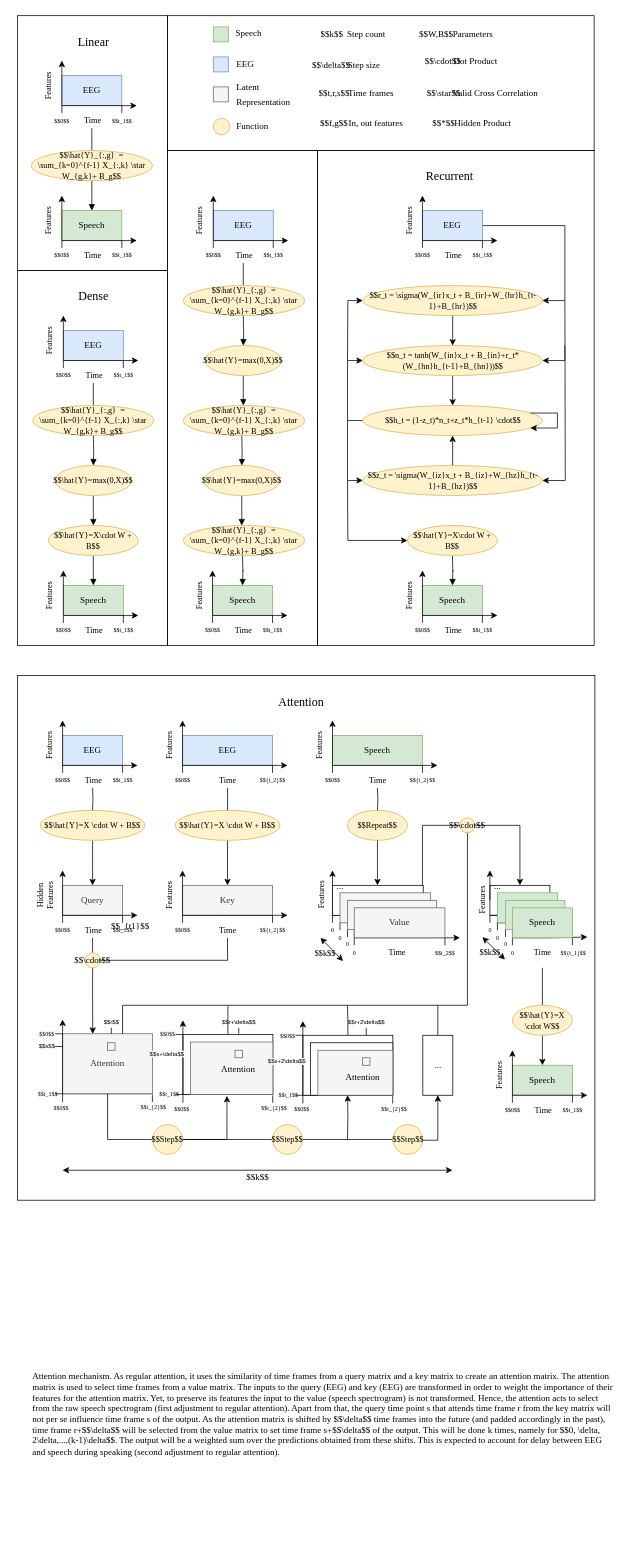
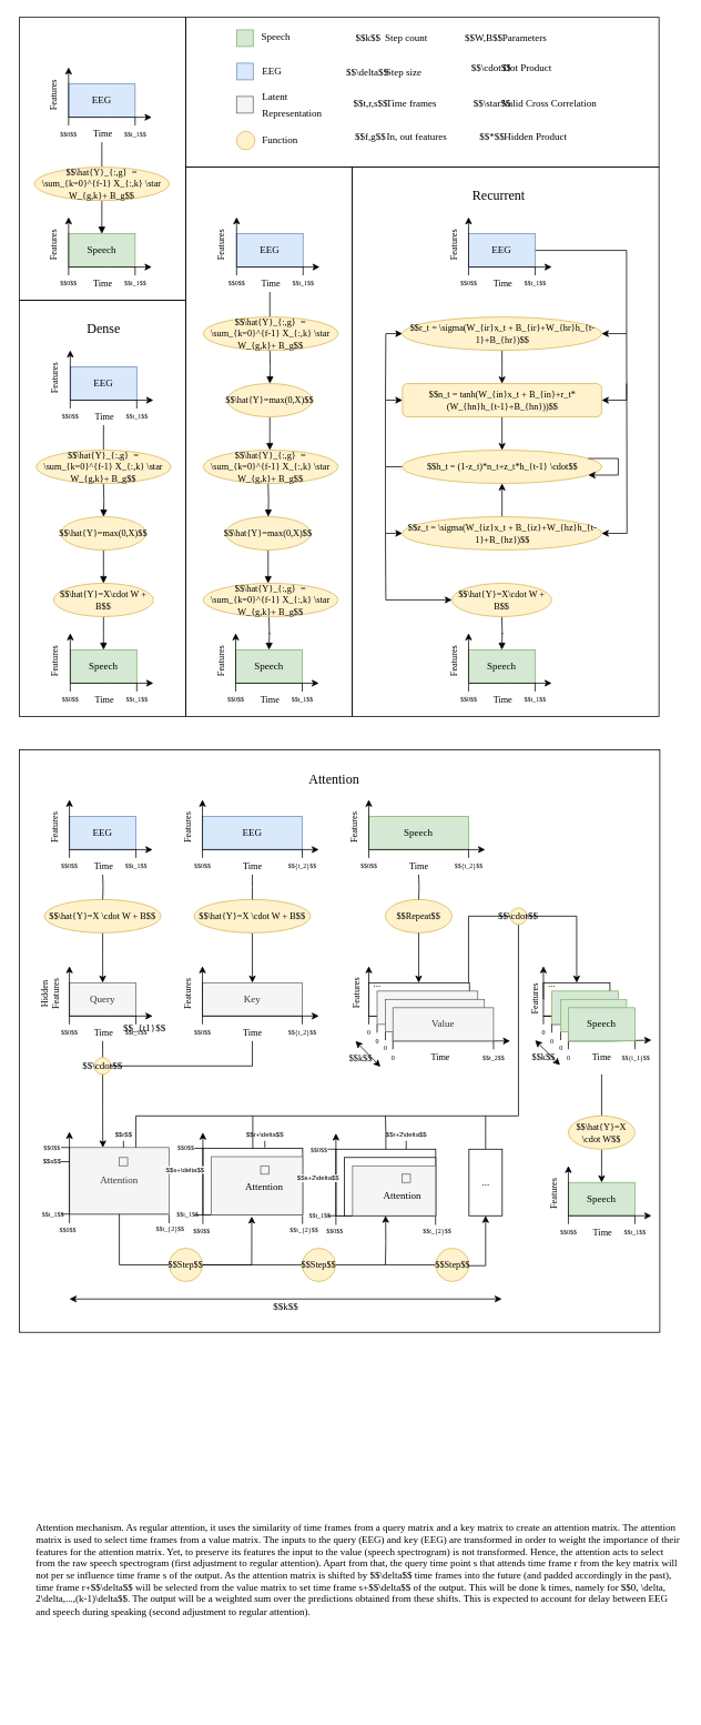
- <mxCell id="15" value="Linear" style="text;html=1;align=center;verticalAlign=middle;resizable=0;points=[];autosize=1;strokeColor=none;fillColor=none;fontFamily=Times New Roman;fontSize=16;" parent="13" vertex="1"><mxGeometry x="66" y="20" width="70" height="30" as="geometry" /></mxCell>
- <mxCell id="274" value="&lt;span style=&quot;color: rgb(0, 0, 0); font-size: 11px;&quot;&gt;$$n_t = tanh(W_{in}x_t + B_{in}+r_t*(W_{hn}h_{t-1}+B_{hn}))$$&lt;/span&gt;" style="ellipse;whiteSpace=wrap;html=1;strokeColor=#d6b656;fillColor=#fff2cc;fontFamily=Times New Roman;" parent="1" vertex="1"><mxGeometry x="483.5" y="460" width="239.5" height="40" as="geometry" /></mxCell>
+ <mxCell id="274" value="&lt;span style=&quot;color: rgb(0, 0, 0); font-size: 11px;&quot;&gt;$$n_t = tanh(W_{in}x_t + B_{in}+r_t*(W_{hn}h_{t-1}+B_{hn}))$$&lt;/span&gt;" style="whiteSpace=wrap;html=1;strokeColor=#d6b656;fillColor=#fff2cc;fontFamily=Times New Roman;rounded=1;" parent="1" vertex="1"><mxGeometry x="483.5" y="460" width="239.5" height="40" as="geometry" /></mxCell>
